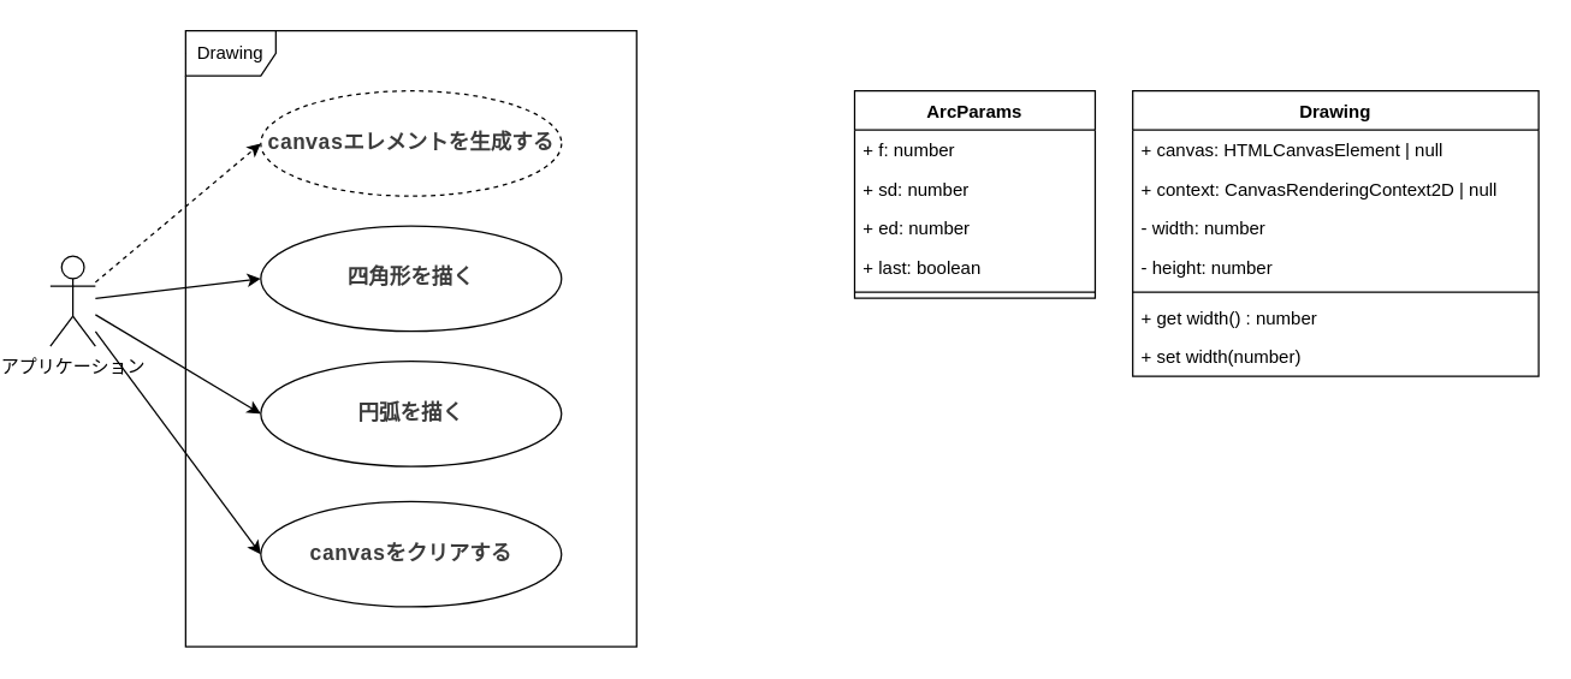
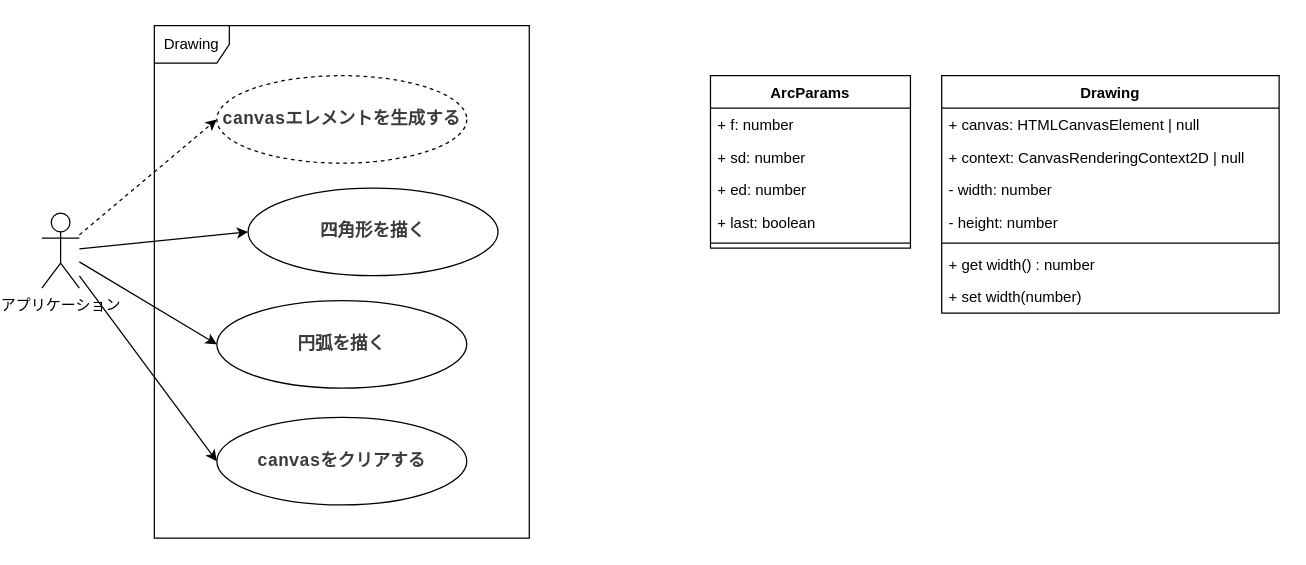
- <mxCell id="9" value="&lt;div style=&quot;color: rgb(59, 59, 59); background-color: rgb(255, 255, 255); font-family: &amp;quot;Moralerspace Neon HWJPDOC&amp;quot;, &amp;quot;Cascadia Code&amp;quot;, Consolas, &amp;quot;Courier New&amp;quot;, monospace, Consolas, &amp;quot;Courier New&amp;quot;, monospace; font-weight: bold; font-size: 14px; line-height: 19px;&quot;&gt;四角形を描く&lt;/div&gt;" style="ellipse;whiteSpace=wrap;html=1;" vertex="1" parent="1"><mxGeometry x="160" y="150" width="200" height="70" as="geometry" /></mxCell>
+ <mxCell id="9" value="&lt;div style=&quot;color: rgb(59, 59, 59); background-color: rgb(255, 255, 255); font-family: &amp;quot;Moralerspace Neon HWJPDOC&amp;quot;, &amp;quot;Cascadia Code&amp;quot;, Consolas, &amp;quot;Courier New&amp;quot;, monospace, Consolas, &amp;quot;Courier New&amp;quot;, monospace; font-weight: bold; font-size: 14px; line-height: 19px;&quot;&gt;四角形を描く&lt;/div&gt;" style="ellipse;whiteSpace=wrap;html=1;" vertex="1" parent="1"><mxGeometry x="185" y="150" width="200" height="70" as="geometry" /></mxCell>
